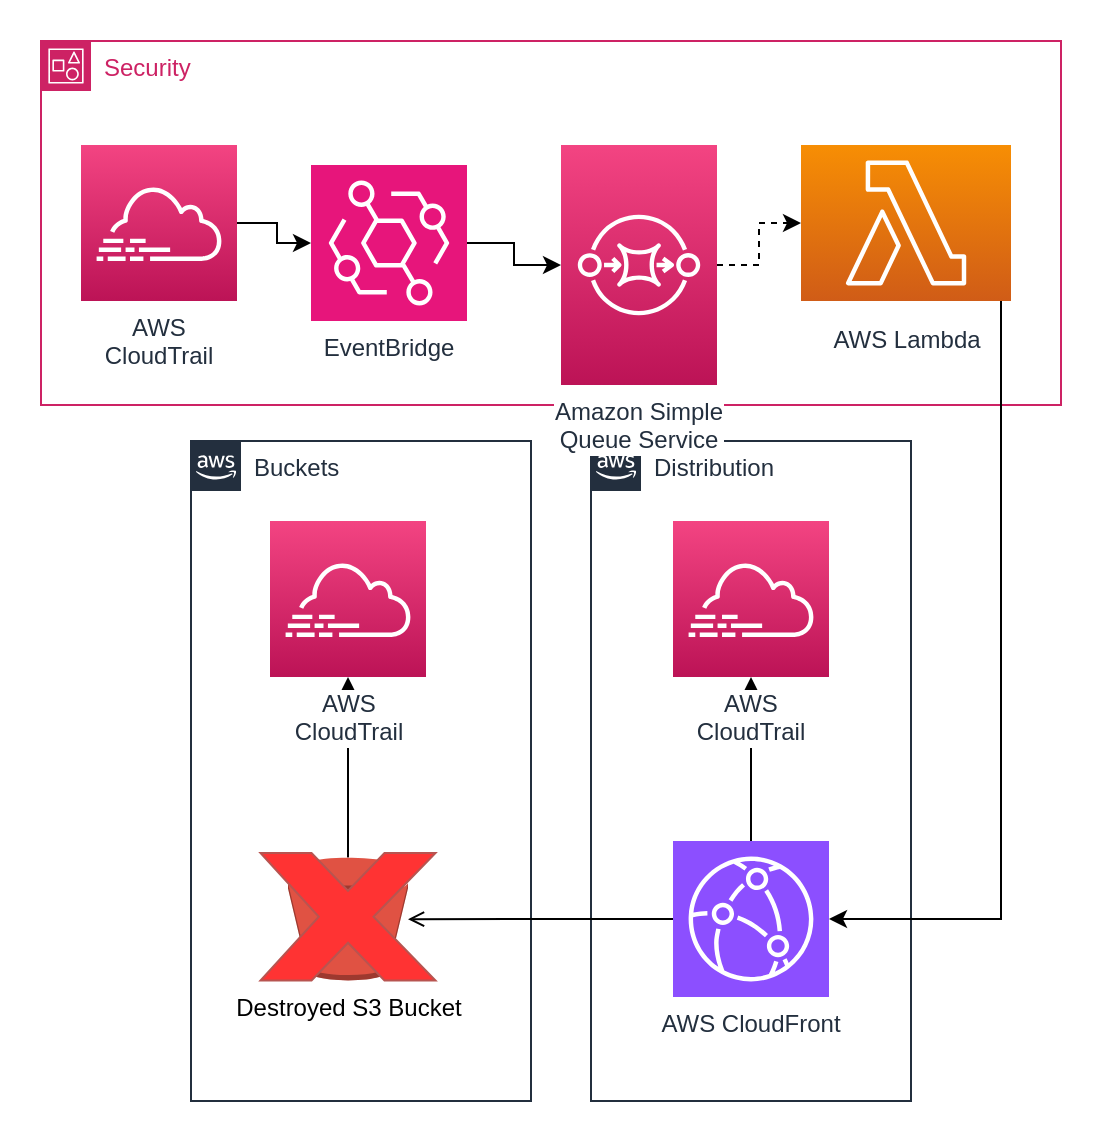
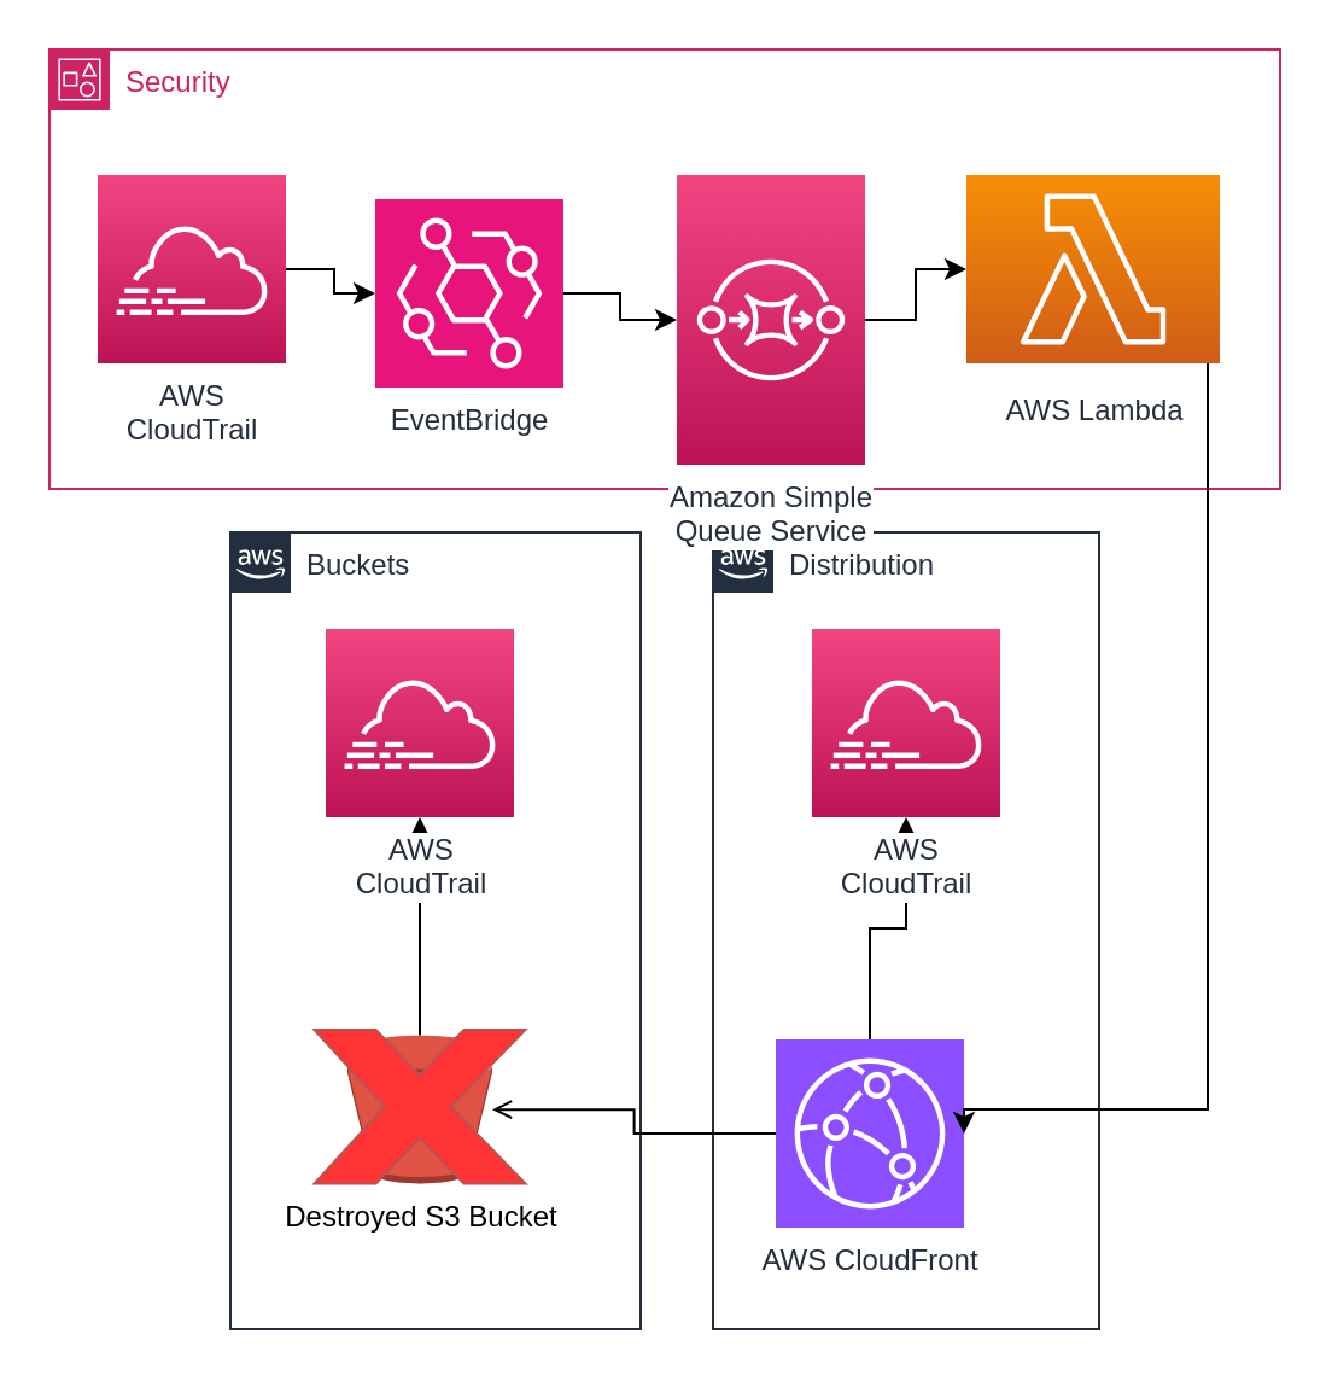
- <mxCell id="15" style="edgeStyle=orthogonalEdgeStyle;rounded=0;orthogonalLoop=1;jettySize=auto;html=1;dashed=1;" edge="1" parent="12" source="16" target="17"><mxGeometry relative="1" as="geometry" /></mxCell>
+ <mxCell id="15" style="edgeStyle=orthogonalEdgeStyle;rounded=0;orthogonalLoop=1;jettySize=auto;html=1;" edge="1" parent="12" source="16" target="17"><mxGeometry relative="1" as="geometry" /></mxCell>
- <mxCell id="10" value="AWS CloudFront" style="sketch=0;points=[[0,0,0],[0.25,0,0],[0.5,0,0],[0.75,0,0],[1,0,0],[0,1,0],[0.25,1,0],[0.5,1,0],[0.75,1,0],[1,1,0],[0,0.25,0],[0,0.5,0],[0,0.75,0],[1,0.25,0],[1,0.5,0],[1,0.75,0]];outlineConnect=0;fontColor=#232F3E;fillColor=#8C4FFF;strokeColor=#ffffff;dashed=0;verticalLabelPosition=bottom;verticalAlign=top;align=center;html=1;fontSize=12;fontStyle=0;aspect=fixed;shape=mxgraph.aws4.resourceIcon;resIcon=mxgraph.aws4.cloudfront;" vertex="1" parent="5"><mxGeometry x="41" y="200" width="78" height="78" as="geometry" /></mxCell>
+ <mxCell id="10" value="AWS CloudFront" style="sketch=0;points=[[0,0,0],[0.25,0,0],[0.5,0,0],[0.75,0,0],[1,0,0],[0,1,0],[0.25,1,0],[0.5,1,0],[0.75,1,0],[1,1,0],[0,0.25,0],[0,0.5,0],[0,0.75,0],[1,0.25,0],[1,0.5,0],[1,0.75,0]];outlineConnect=0;fontColor=#232F3E;fillColor=#8C4FFF;strokeColor=#ffffff;dashed=0;verticalLabelPosition=bottom;verticalAlign=top;align=center;html=1;fontSize=12;fontStyle=0;aspect=fixed;shape=mxgraph.aws4.resourceIcon;resIcon=mxgraph.aws4.cloudfront;" vertex="1" parent="5"><mxGeometry x="26" y="210" width="78" height="78" as="geometry" /></mxCell>
